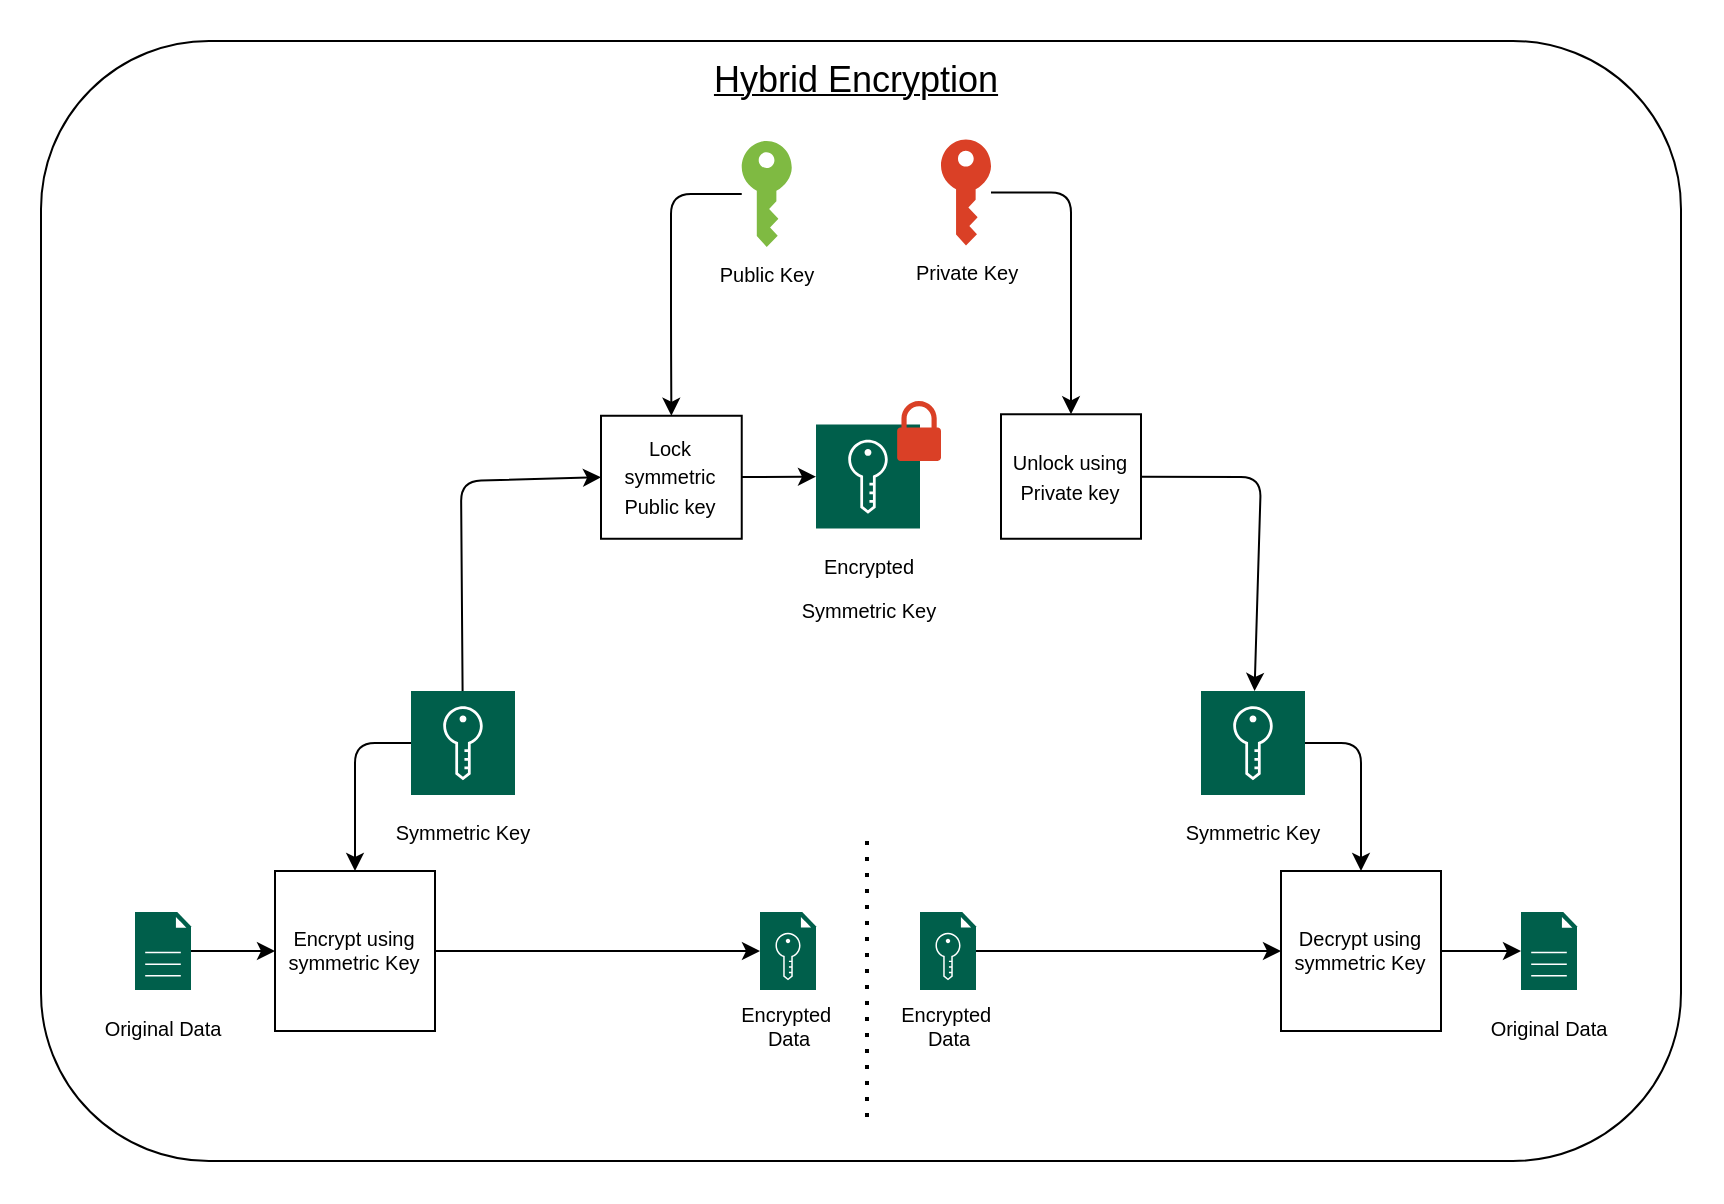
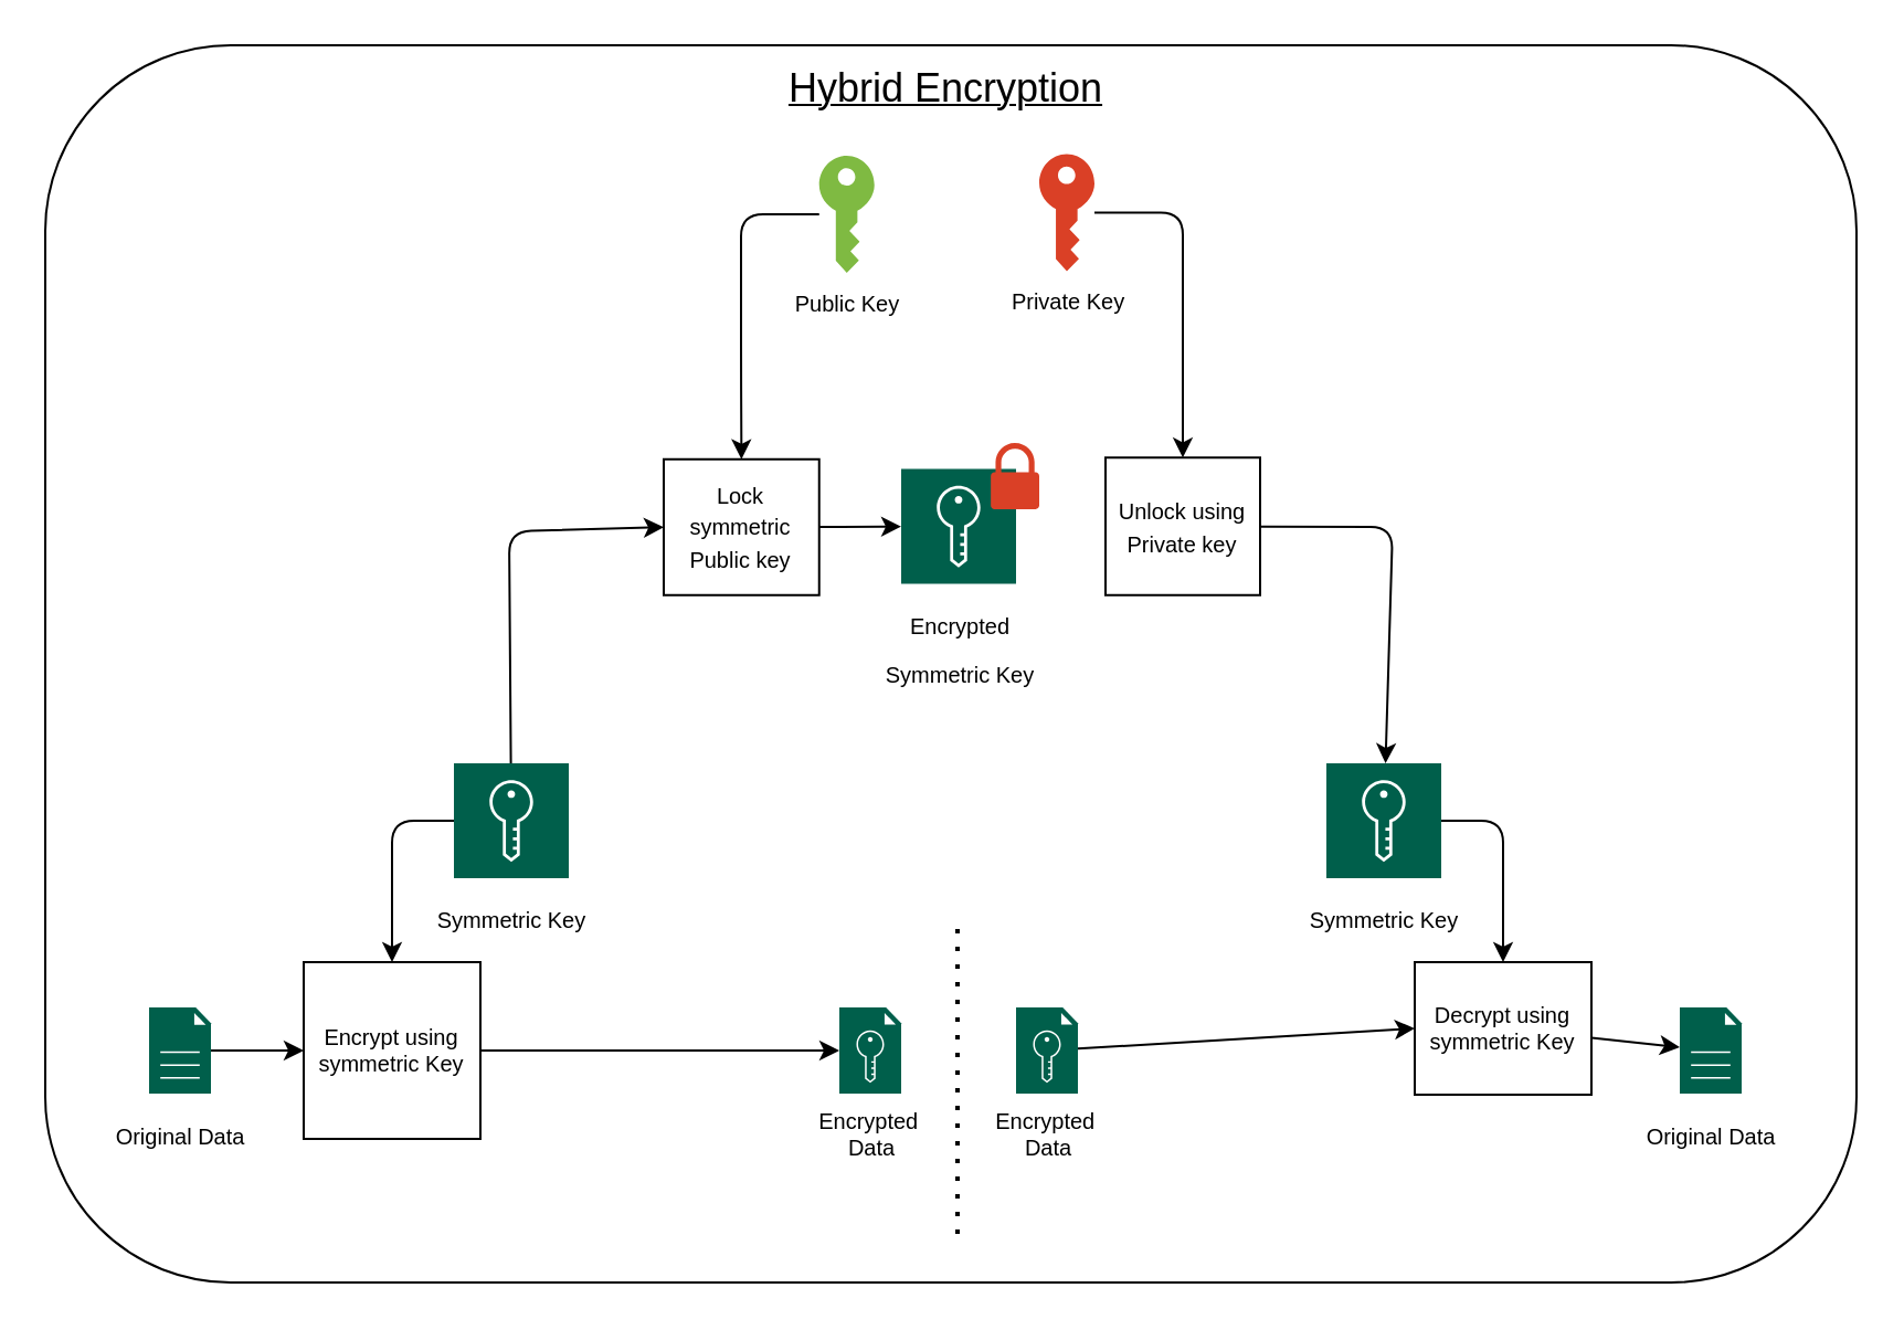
- <mxCell id="20" value="Decrypt using symmetric Key" style="whiteSpace=wrap;html=1;aspect=fixed;fontSize=10;" parent="1" vertex="1"><mxGeometry x="640" y="435" width="80" height="80" as="geometry" /></mxCell>
+ <mxCell id="20" value="Decrypt using symmetric Key" style="whiteSpace=wrap;html=1;aspect=fixed;fontSize=10;" parent="1" vertex="1"><mxGeometry x="640" y="435" width="80" height="60" as="geometry" /></mxCell>
